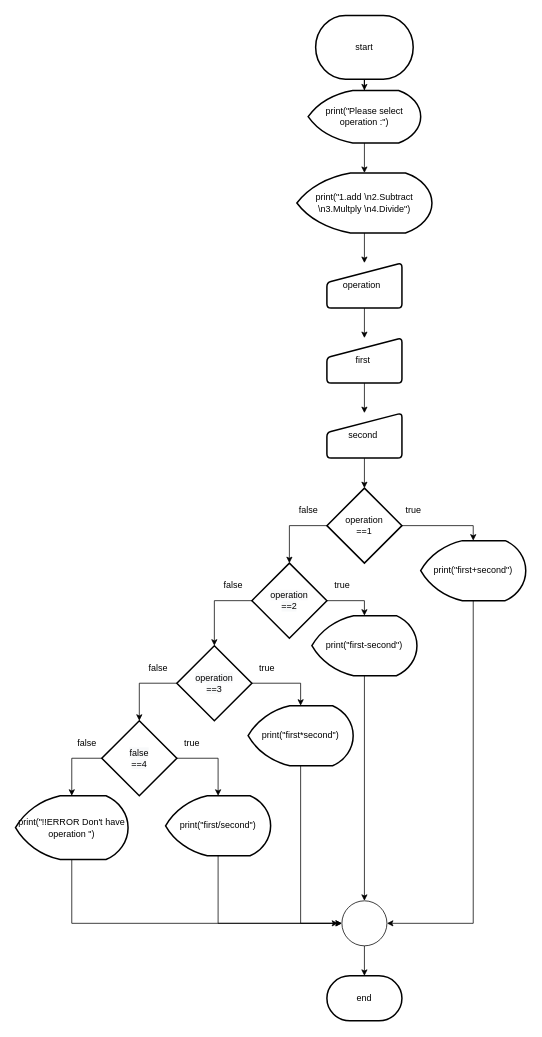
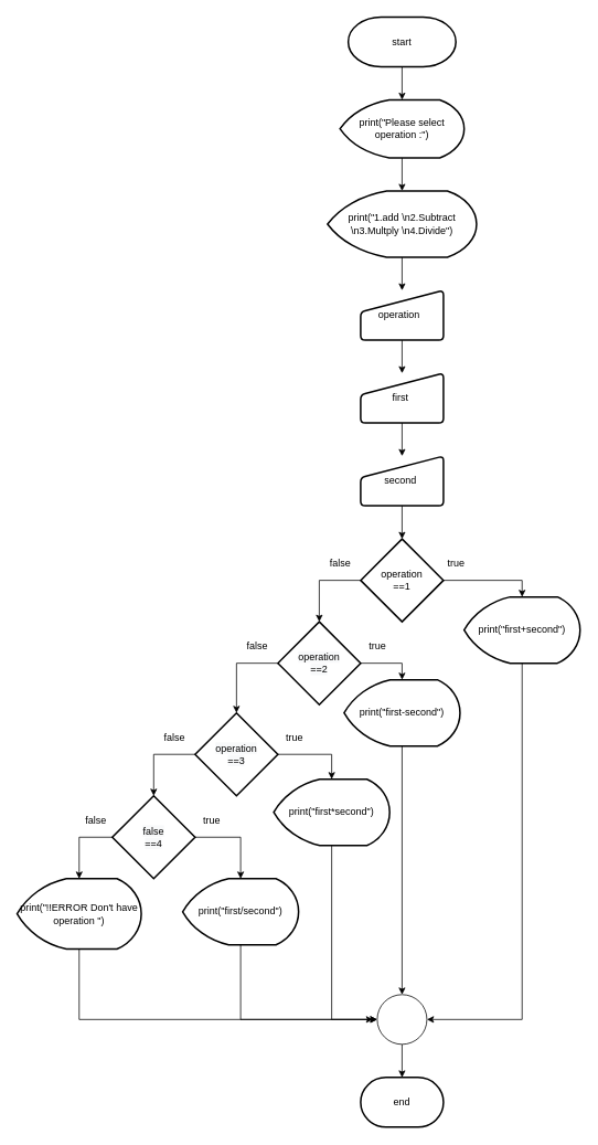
- <mxCell id="3" value="start" style="strokeWidth=2;html=1;shape=mxgraph.flowchart.terminator;whiteSpace=wrap;" vertex="1" parent="1"><mxGeometry x="420" y="20" width="130" height="85" as="geometry" /></mxCell>
+ <mxCell id="3" value="start" style="strokeWidth=2;html=1;shape=mxgraph.flowchart.terminator;whiteSpace=wrap;" vertex="1" parent="1"><mxGeometry x="420" y="20" width="130" height="60" as="geometry" /></mxCell>
